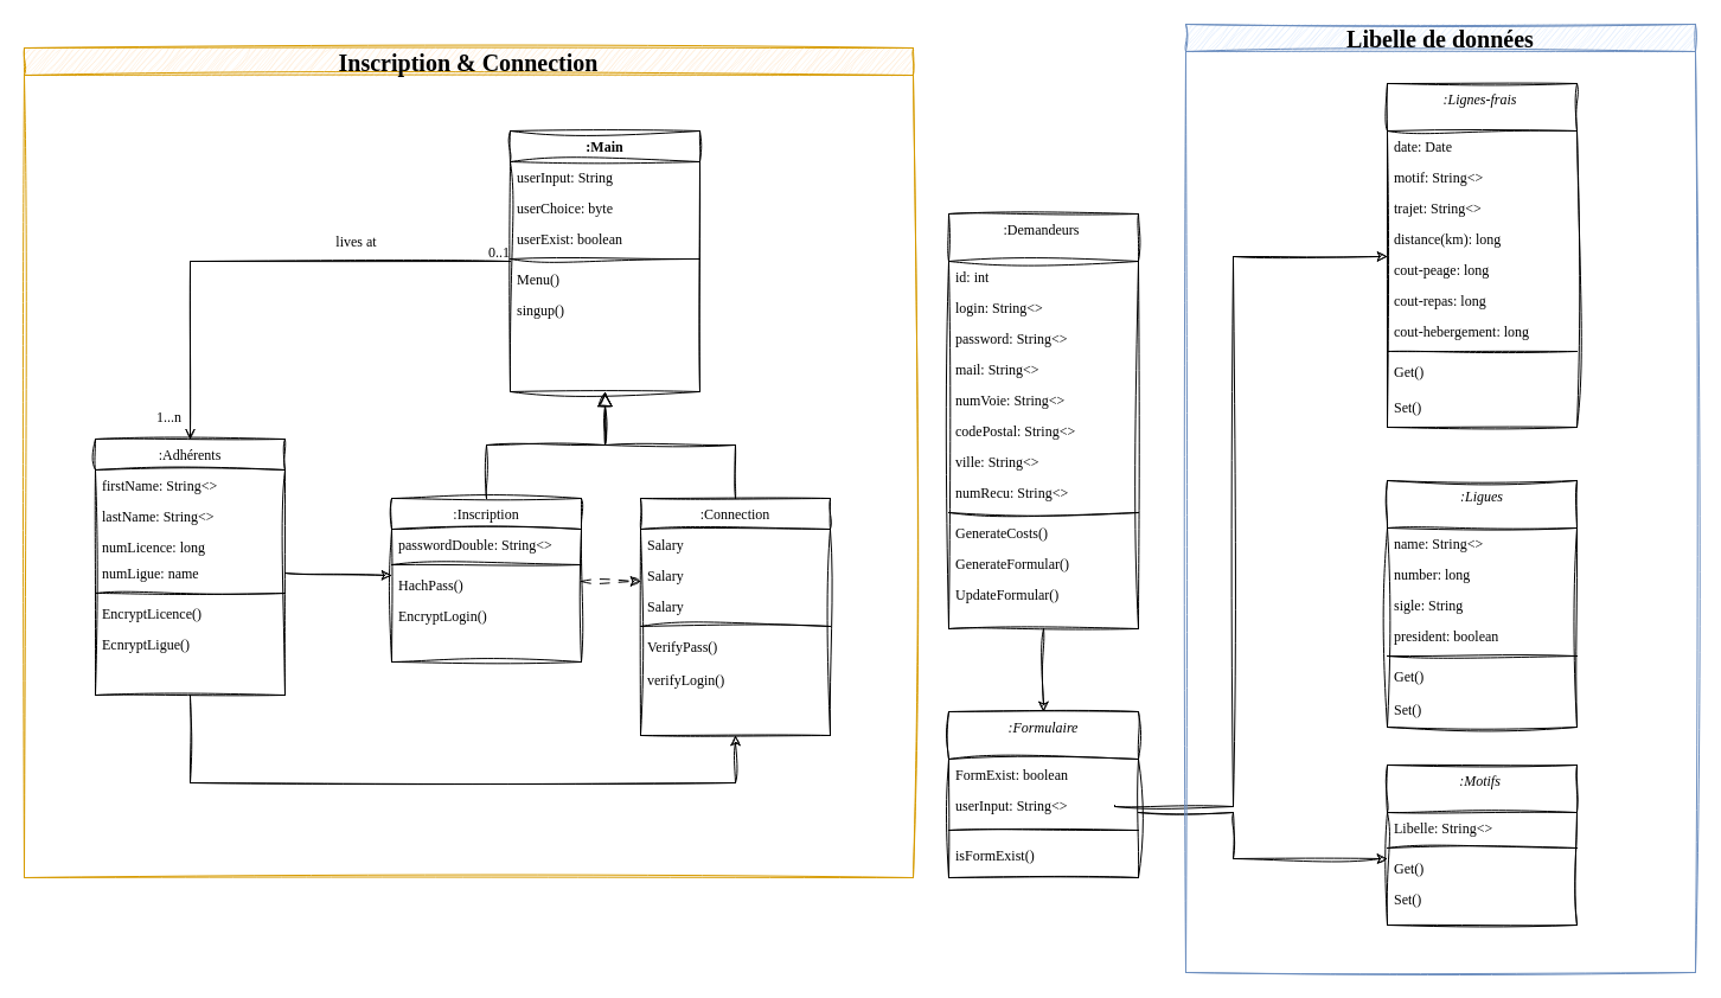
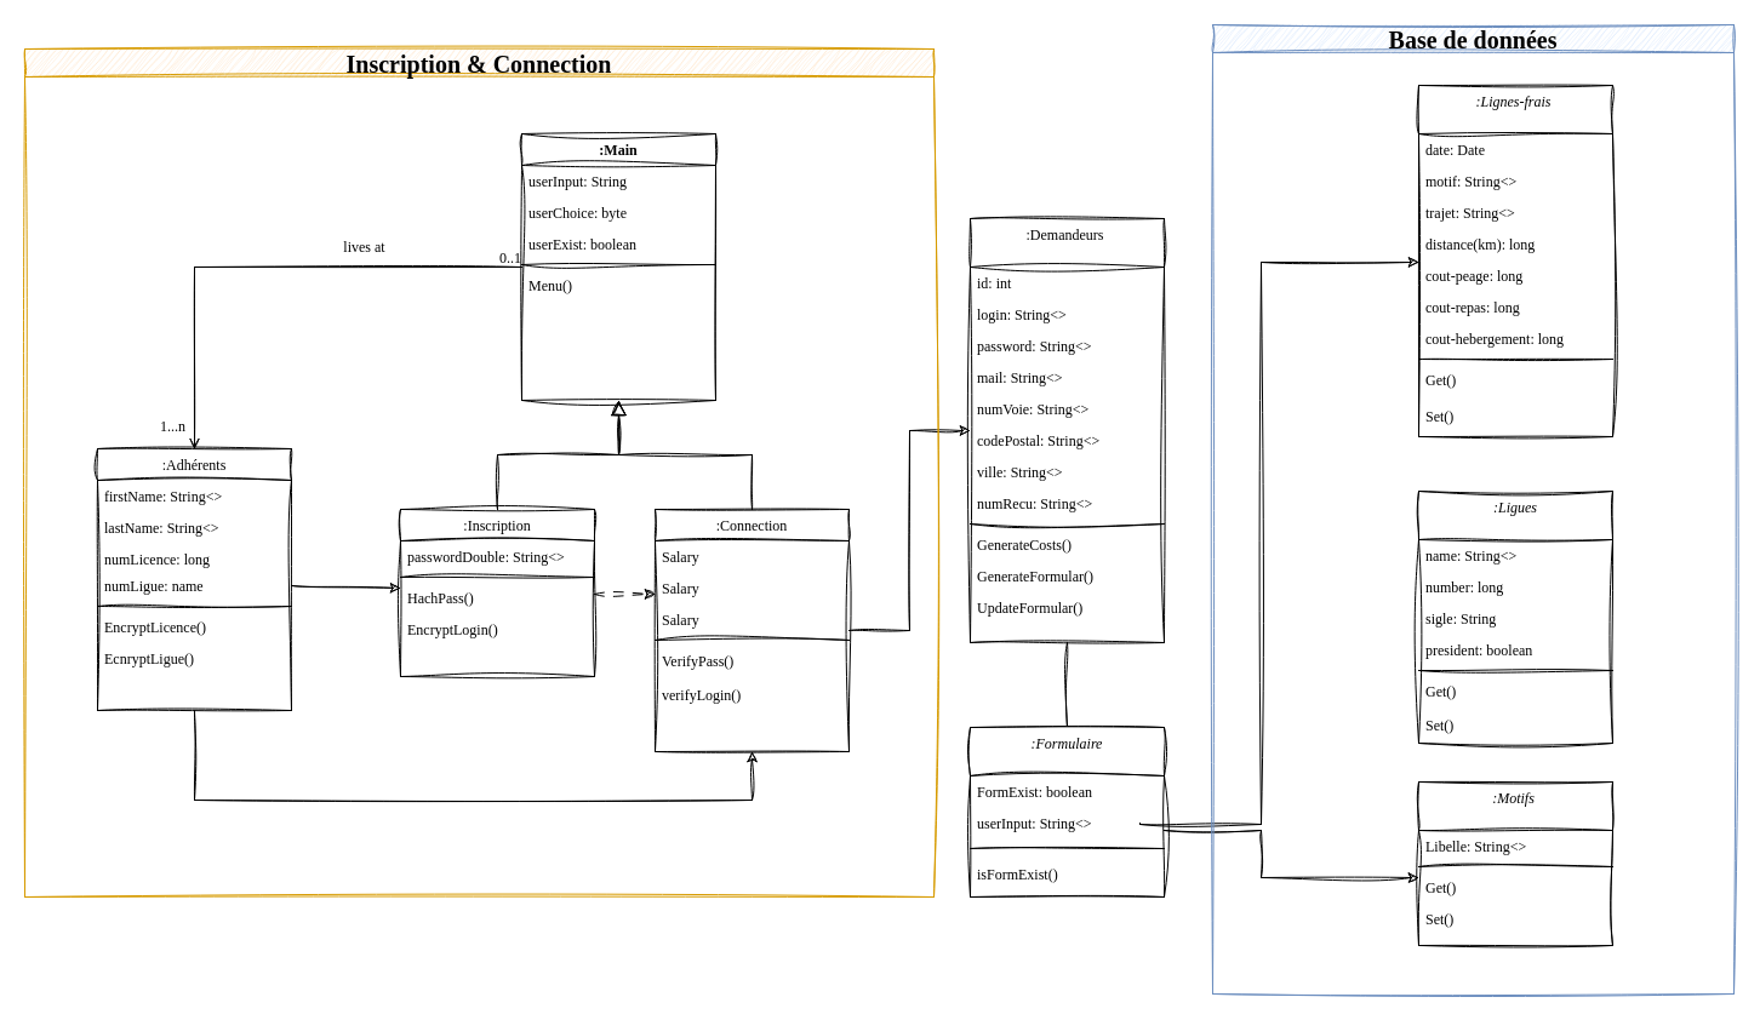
- <mxCell id="82" value="Libelle de données" style="swimlane;whiteSpace=wrap;html=1;sketch=1;hachureGap=4;jiggle=2;curveFitting=1;fontFamily=Architects Daughter;fontSource=https%3A%2F%2Ffonts.googleapis.com%2Fcss%3Ffamily%3DArchitects%2BDaughter;fontSize=20;fillColor=#dae8fc;strokeColor=#6c8ebf;" vertex="1" parent="1"><mxGeometry x="1000" y="20" width="430" height="800" as="geometry" /></mxCell>
+ <mxCell id="82" value="Base de données" style="swimlane;whiteSpace=wrap;html=1;sketch=1;hachureGap=4;jiggle=2;curveFitting=1;fontFamily=Architects Daughter;fontSource=https%3A%2F%2Ffonts.googleapis.com%2Fcss%3Ffamily%3DArchitects%2BDaughter;fontSize=20;fillColor=#dae8fc;strokeColor=#6c8ebf;" vertex="1" parent="1"><mxGeometry x="1000" y="20" width="430" height="800" as="geometry" /></mxCell>
- <mxCell id="85" value="singup()" style="text;align=left;verticalAlign=top;spacingLeft=4;spacingRight=4;overflow=hidden;rotatable=0;points=[[0,0.5],[1,0.5]];portConstraint=eastwest;sketch=1;curveFitting=1;jiggle=2;fontFamily=Architects Daughter;fontSource=https%3A%2F%2Ffonts.googleapis.com%2Fcss%3Ffamily%3DArchitects%2BDaughter;" vertex="1" parent="83"><mxGeometry x="410" y="208" width="160" height="26" as="geometry" /></mxCell>
+ <mxCell id="13" value="" style="edgeStyle=orthogonalEdgeStyle;rounded=0;sketch=1;hachureGap=4;jiggle=2;curveFitting=1;orthogonalLoop=1;jettySize=auto;fontFamily=Architects Daughter;fontSource=https%3A%2F%2Ffonts.googleapis.com%2Fcss%3Ffamily%3DArchitects%2BDaughter;fontSize=16;" edge="1" parent="1" source="14" target="36"><mxGeometry relative="1" as="geometry" /></mxCell>
- <mxCell id="35" style="edgeStyle=orthogonalEdgeStyle;rounded=0;sketch=1;hachureGap=4;jiggle=2;curveFitting=1;orthogonalLoop=1;jettySize=auto;html=1;fontFamily=Architects Daughter;fontSource=https%3A%2F%2Ffonts.googleapis.com%2Fcss%3Ffamily%3DArchitects%2BDaughter;fontSize=16;" edge="1" parent="1" source="36" target="50"><mxGeometry relative="1" as="geometry" /></mxCell>
+ <mxCell id="35" style="edgeStyle=orthogonalEdgeStyle;rounded=0;sketch=1;hachureGap=4;jiggle=2;curveFitting=1;orthogonalLoop=1;jettySize=auto;html=1;fontFamily=Architects Daughter;fontSource=https%3A%2F%2Ffonts.googleapis.com%2Fcss%3Ffamily%3DArchitects%2BDaughter;fontSize=16;endArrow=none;" edge="1" parent="1" source="36" target="50"><mxGeometry relative="1" as="geometry" /></mxCell>
